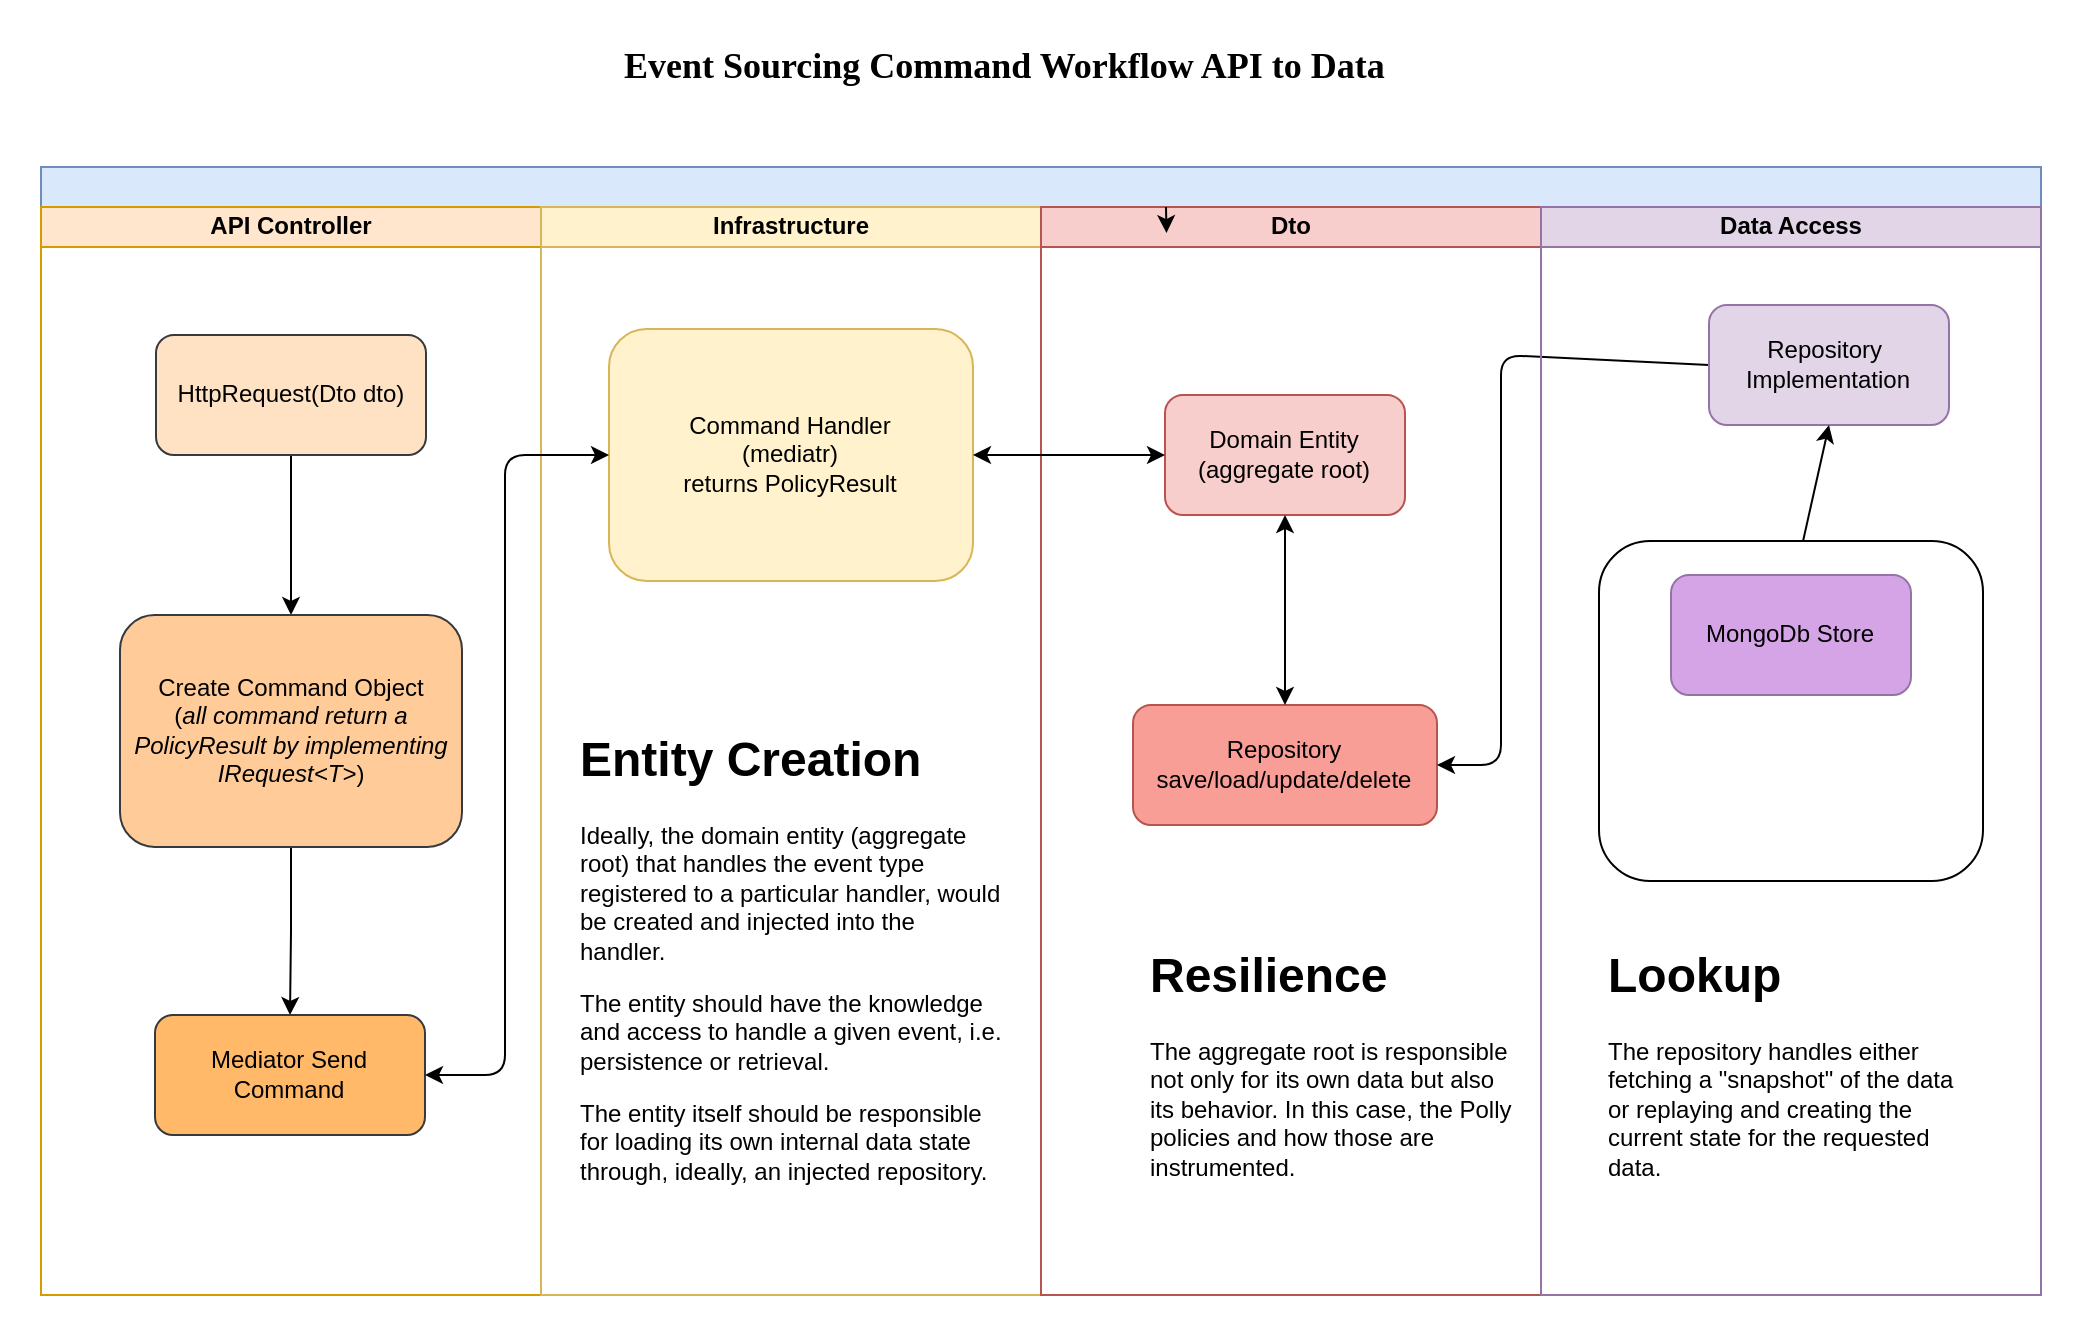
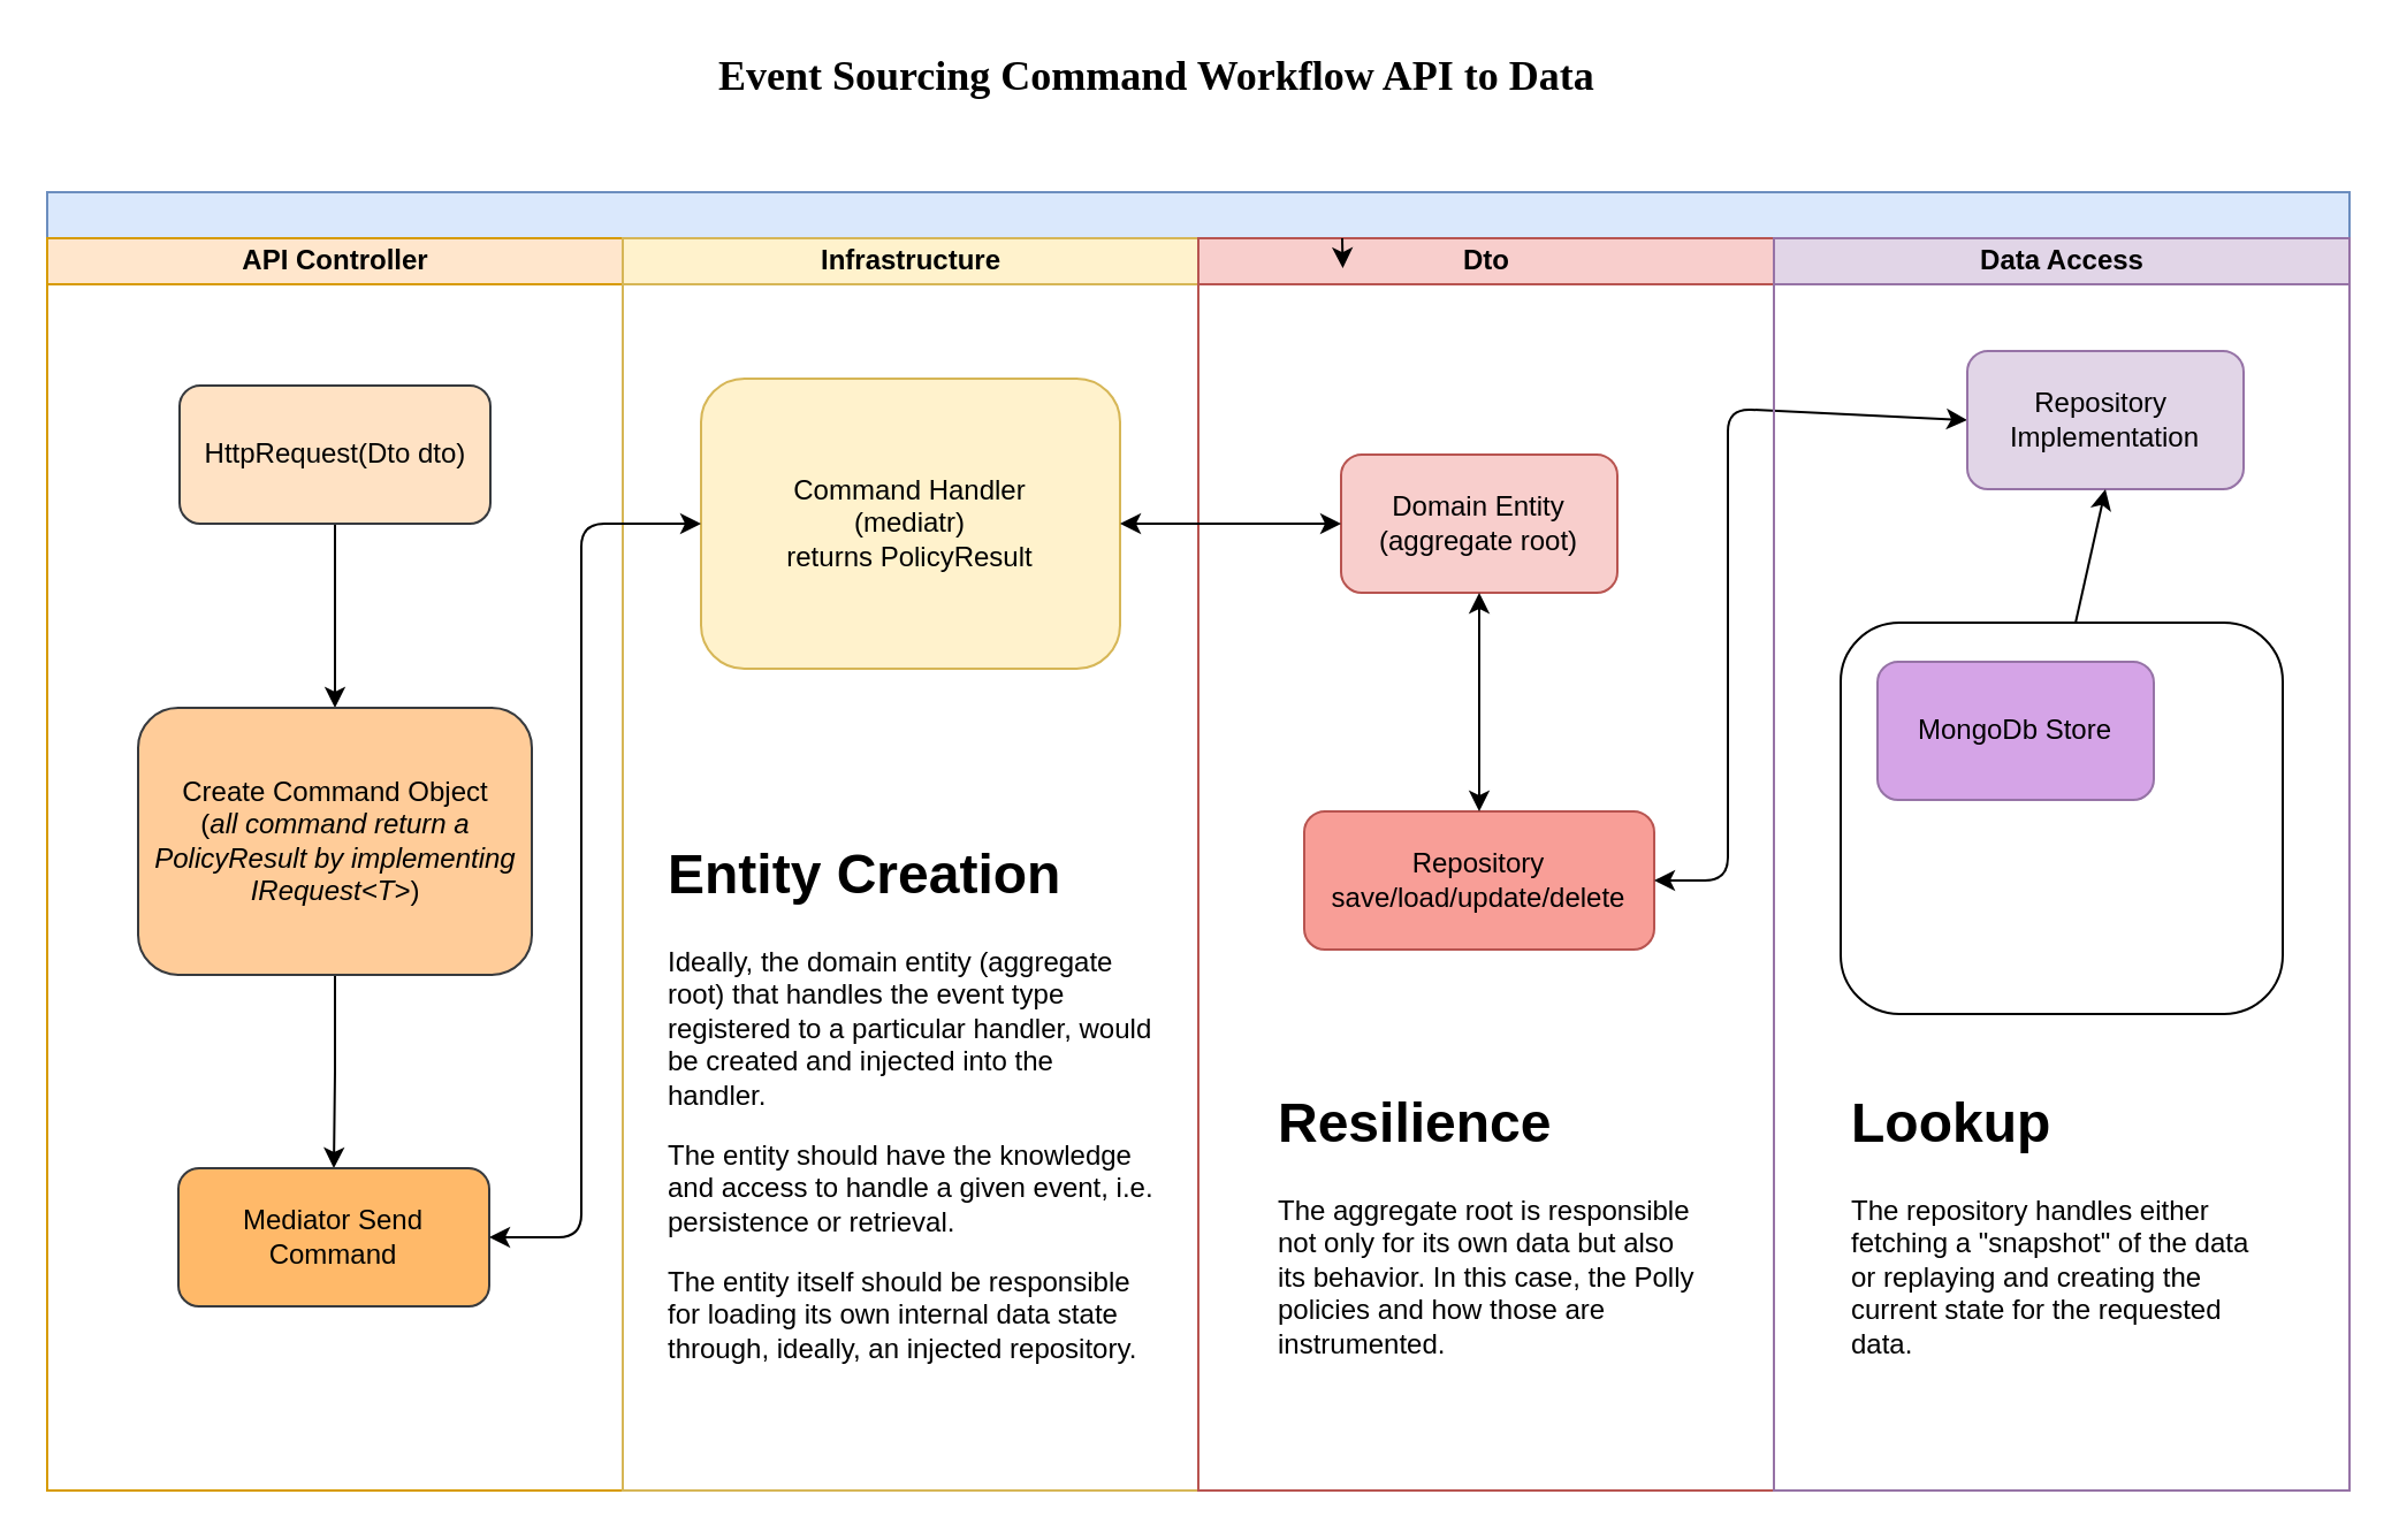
- <mxCell id="18" value="" style="endArrow=none;startArrow=classic;html=1;entryX=0;entryY=0.5;entryDx=0;entryDy=0;exitX=1;exitY=0.5;exitDx=0;exitDy=0;" edge="1" parent="2" source="14" target="22"><mxGeometry width="50" height="50" relative="1" as="geometry"><mxPoint x="682" y="214" as="sourcePoint" /><mxPoint x="732" y="164" as="targetPoint" /><Array as="points"><mxPoint x="730" y="299" /><mxPoint x="730" y="94" /></Array></mxGeometry></mxCell>
+ <mxCell id="18" value="" style="endArrow=classic;startArrow=classic;html=1;entryX=0;entryY=0.5;entryDx=0;entryDy=0;exitX=1;exitY=0.5;exitDx=0;exitDy=0;" edge="1" parent="2" source="14" target="22"><mxGeometry width="50" height="50" relative="1" as="geometry"><mxPoint x="682" y="214" as="sourcePoint" /><mxPoint x="732" y="164" as="targetPoint" /><Array as="points"><mxPoint x="730" y="299" /><mxPoint x="730" y="94" /></Array></mxGeometry></mxCell>
- <mxCell id="27" value="MongoDb Store" style="rounded=1;whiteSpace=wrap;html=1;fillColor=#D5A4E7;strokeColor=#9673a6;" vertex="1" parent="25"><mxGeometry x="36" y="17" width="120" height="60" as="geometry" /></mxCell>
+ <mxCell id="27" value="MongoDb Store" style="rounded=1;whiteSpace=wrap;html=1;fillColor=#D5A4E7;strokeColor=#9673a6;" vertex="1" parent="25"><mxGeometry x="16" y="17" width="120" height="60" as="geometry" /></mxCell>
- <mxCell id="16" value="&lt;h1&gt;Resilience&lt;/h1&gt;&lt;p&gt;The aggregate root is responsible not only for its own data but also its behavior. In this case, the Polly policies and how those are instrumented.&lt;/p&gt;" style="text;html=1;strokeColor=none;fillColor=none;spacing=5;spacingTop=-20;whiteSpace=wrap;overflow=hidden;rounded=0;" vertex="1" parent="12"><mxGeometry x="50" y="365" width="190" height="120" as="geometry" /></mxCell>
+ <mxCell id="16" value="&lt;h1&gt;Resilience&lt;/h1&gt;&lt;p&gt;The aggregate root is responsible not only for its own data but also its behavior. In this case, the Polly policies and how those are instrumented.&lt;/p&gt;" style="text;html=1;strokeColor=none;fillColor=none;spacing=5;spacingTop=-20;whiteSpace=wrap;overflow=hidden;rounded=0;" vertex="1" parent="12"><mxGeometry x="30" y="365" width="190" height="120" as="geometry" /></mxCell>
